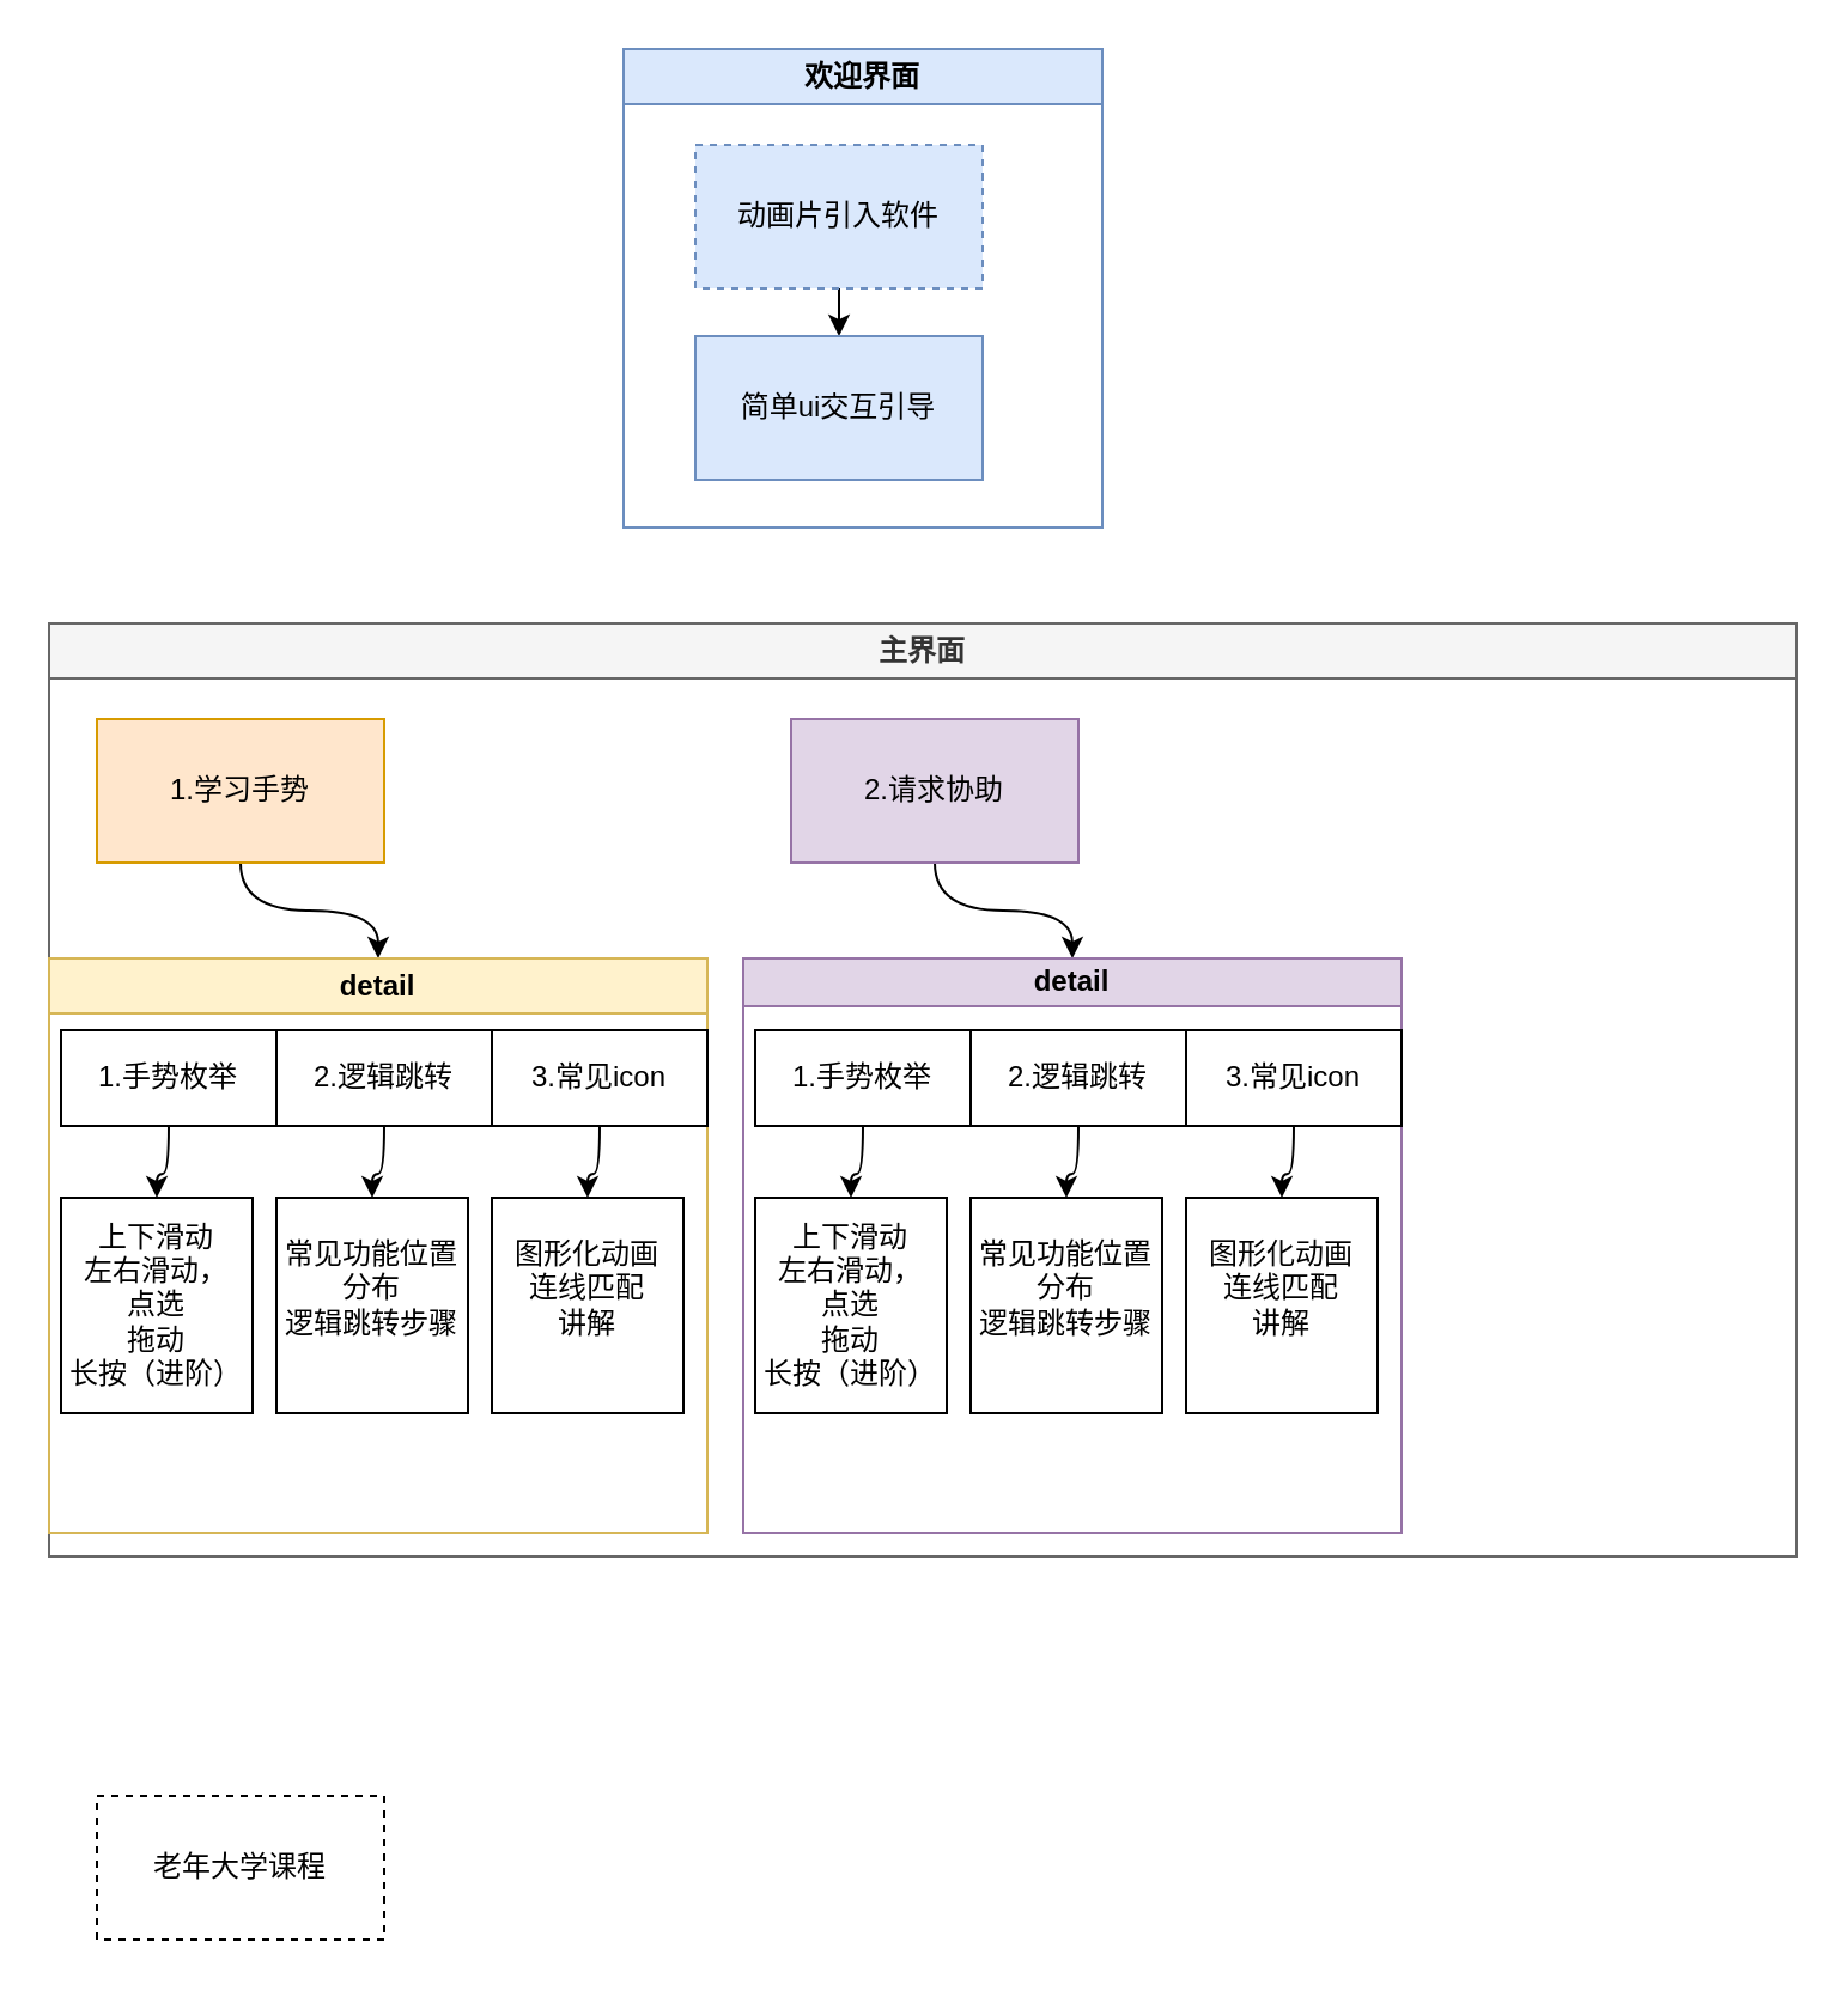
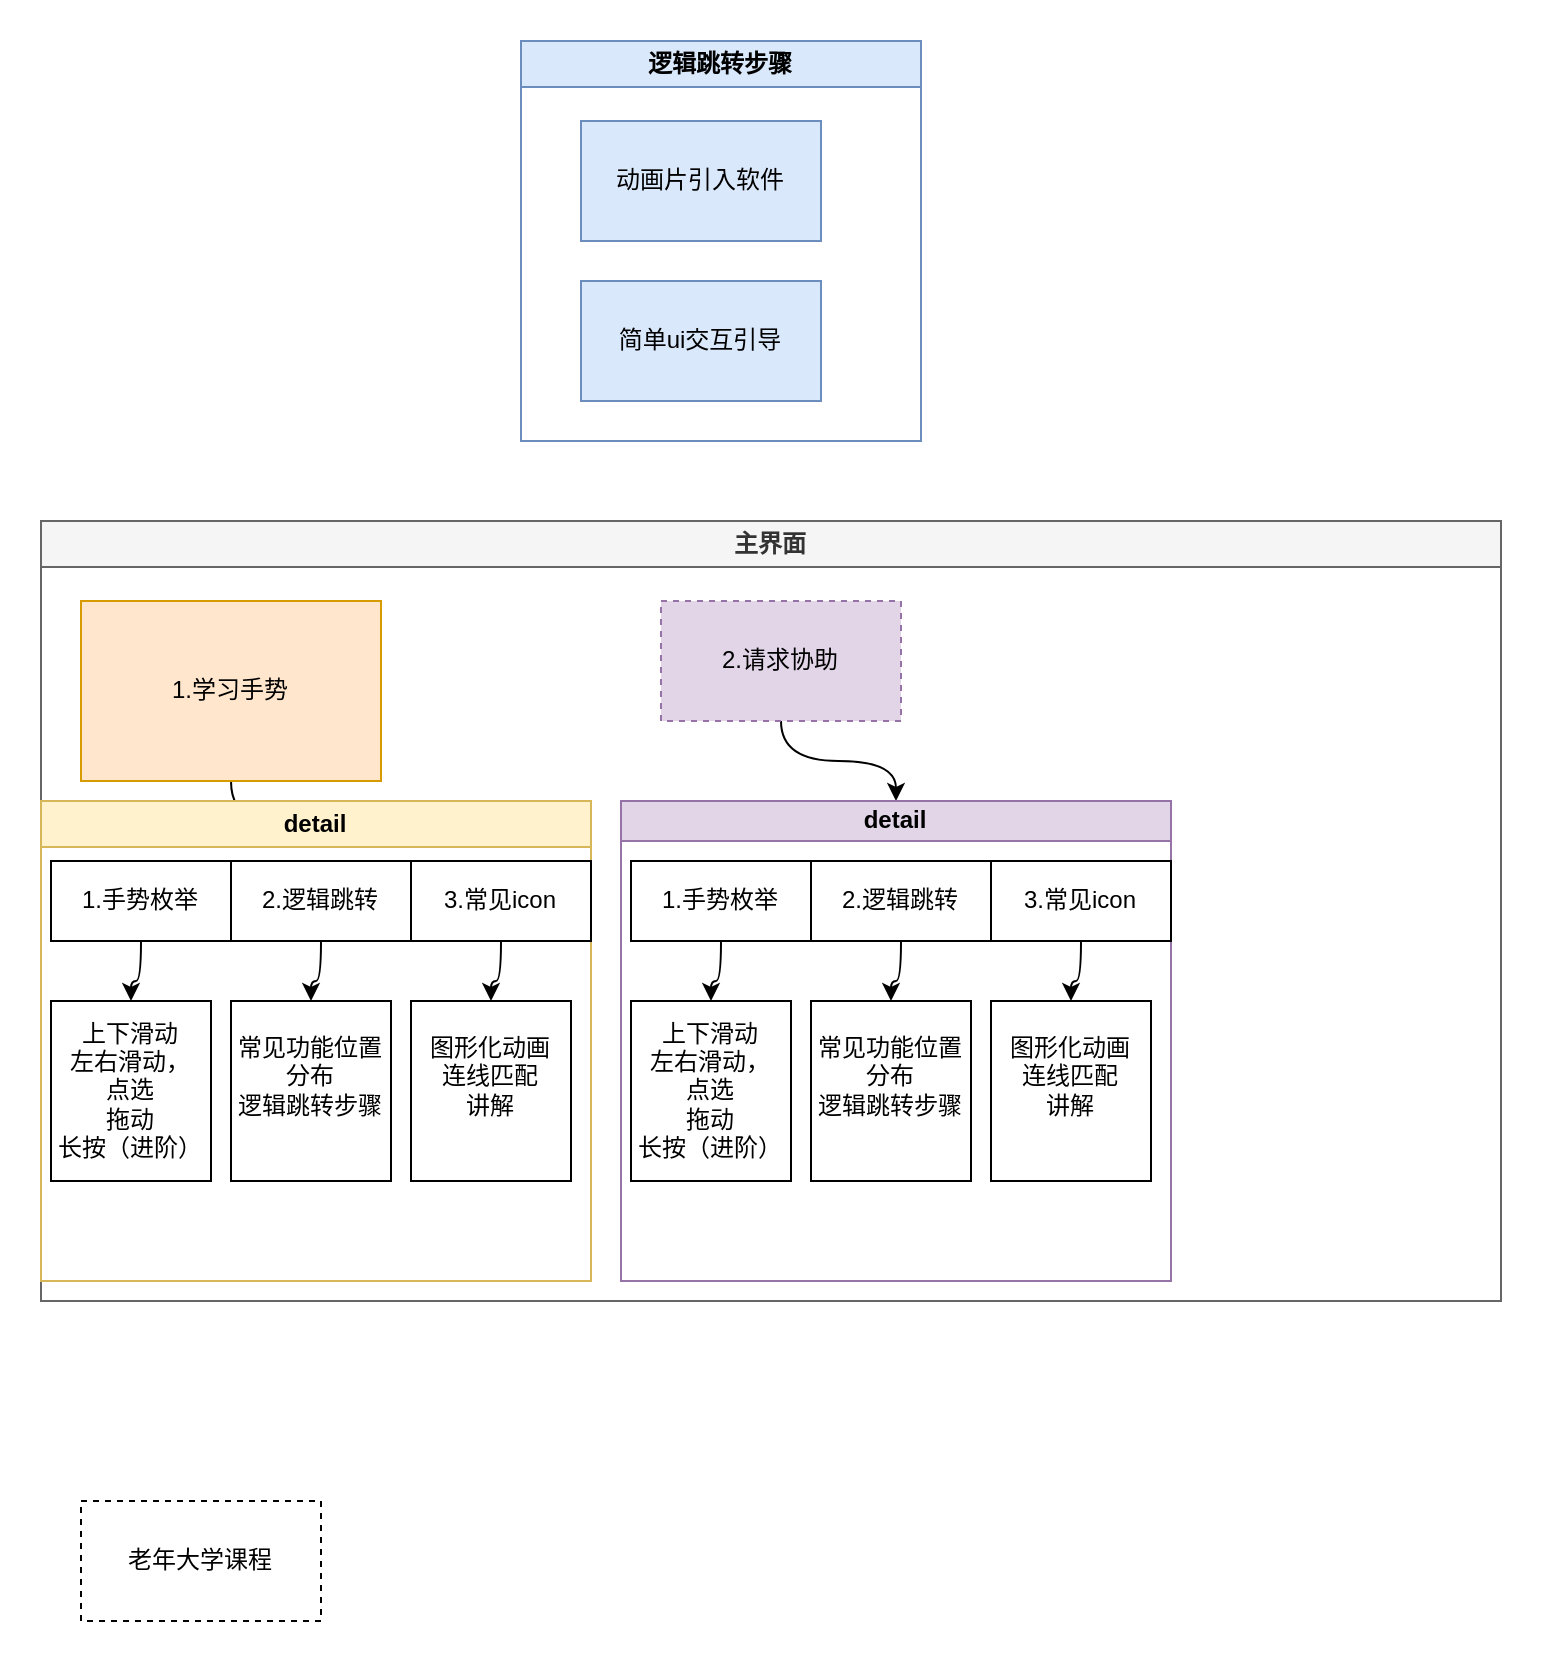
- <mxCell id="2" value="欢迎界面" style="swimlane;whiteSpace=wrap;html=1;startSize=23;fillColor=#dae8fc;strokeColor=#6c8ebf;" parent="1" vertex="1"><mxGeometry x="260" y="20" width="200" height="200" as="geometry" /></mxCell>
+ <mxCell id="2" value="逻辑跳转步骤" style="swimlane;whiteSpace=wrap;html=1;startSize=23;fillColor=#dae8fc;strokeColor=#6c8ebf;" parent="1" vertex="1"><mxGeometry x="260" y="20" width="200" height="200" as="geometry" /></mxCell>
- <mxCell id="4" value="动画片引入软件" style="rounded=0;whiteSpace=wrap;html=1;fillColor=#dae8fc;strokeColor=#6c8ebf;dashed=1;" parent="2" vertex="1"><mxGeometry x="30" y="40" width="120" height="60" as="geometry" /></mxCell>
+ <mxCell id="4" value="动画片引入软件" style="rounded=0;whiteSpace=wrap;html=1;fillColor=#dae8fc;strokeColor=#6c8ebf;" parent="2" vertex="1"><mxGeometry x="30" y="40" width="120" height="60" as="geometry" /></mxCell>
- <mxCell id="3" value="" style="edgeStyle=orthogonalEdgeStyle;curved=1;rounded=0;orthogonalLoop=1;jettySize=auto;html=1;" parent="2" source="4" target="5" edge="1"><mxGeometry relative="1" as="geometry" /></mxCell>
- <mxCell id="8" value="1.学习手势" style="rounded=0;whiteSpace=wrap;html=1;fillColor=#ffe6cc;strokeColor=#d79b00;" parent="6" vertex="1"><mxGeometry x="20" y="40" width="120" height="60" as="geometry" /></mxCell>
+ <mxCell id="8" value="1.学习手势" style="rounded=0;whiteSpace=wrap;html=1;fillColor=#ffe6cc;strokeColor=#d79b00;" parent="6" vertex="1"><mxGeometry x="20" y="40" width="150" height="90" as="geometry" /></mxCell>
- <mxCell id="10" value="2.请求协助" style="rounded=0;whiteSpace=wrap;html=1;fillColor=#e1d5e7;strokeColor=#9673a6;" parent="6" vertex="1"><mxGeometry x="310" y="40" width="120" height="60" as="geometry" /></mxCell>
+ <mxCell id="10" value="2.请求协助" style="rounded=0;whiteSpace=wrap;html=1;fillColor=#e1d5e7;strokeColor=#9673a6;dashed=1;" parent="6" vertex="1"><mxGeometry x="310" y="40" width="120" height="60" as="geometry" /></mxCell>
